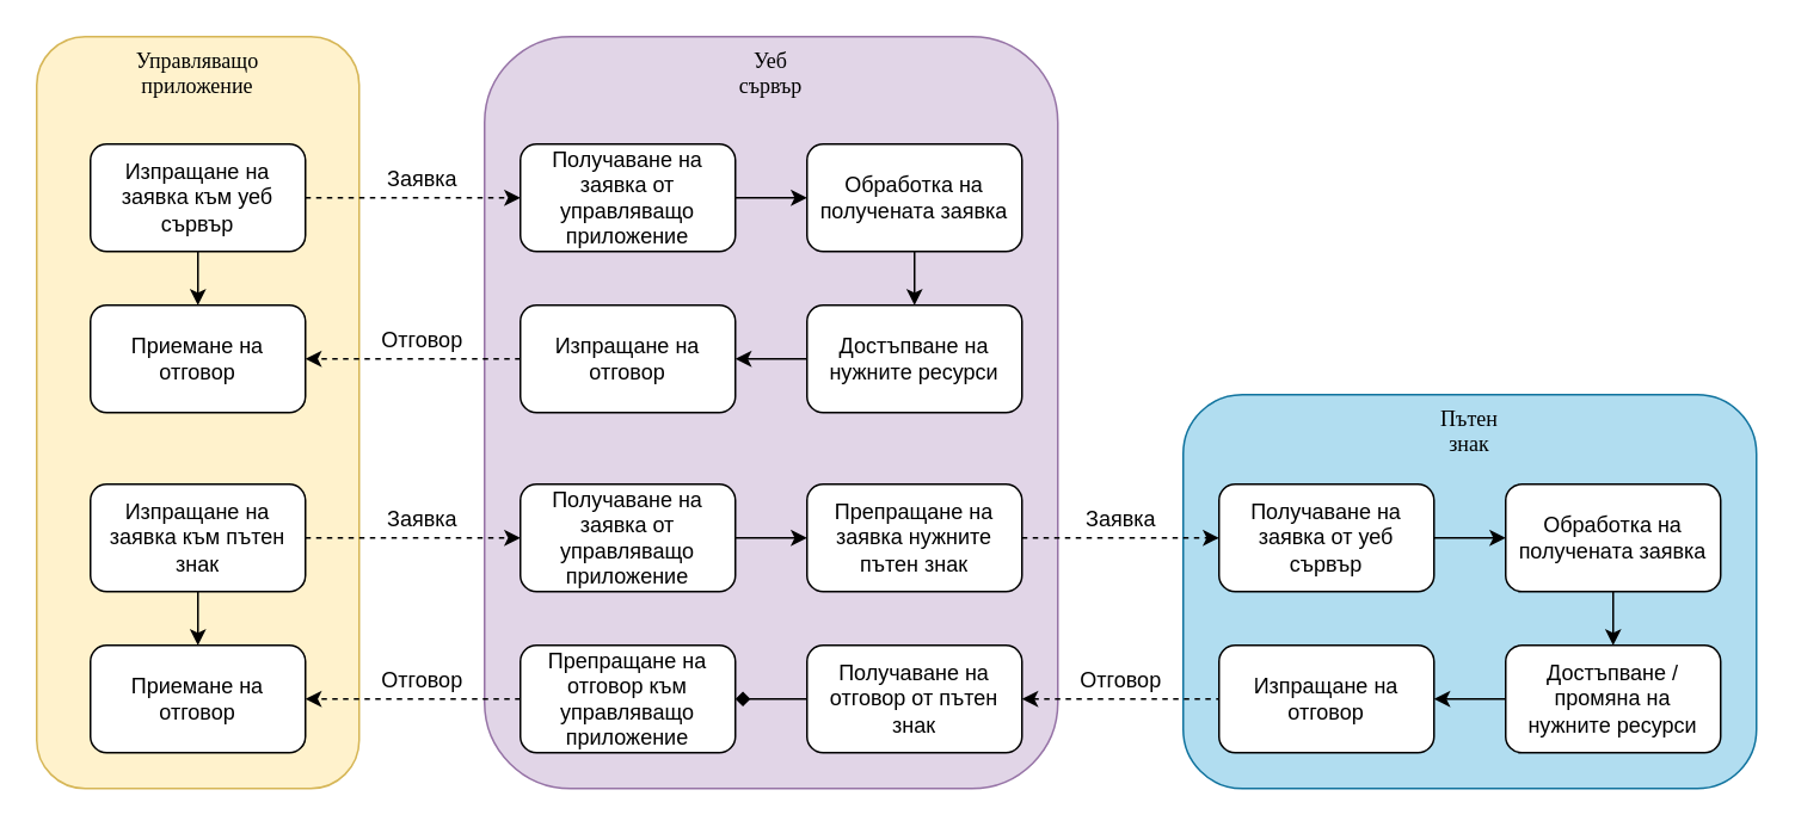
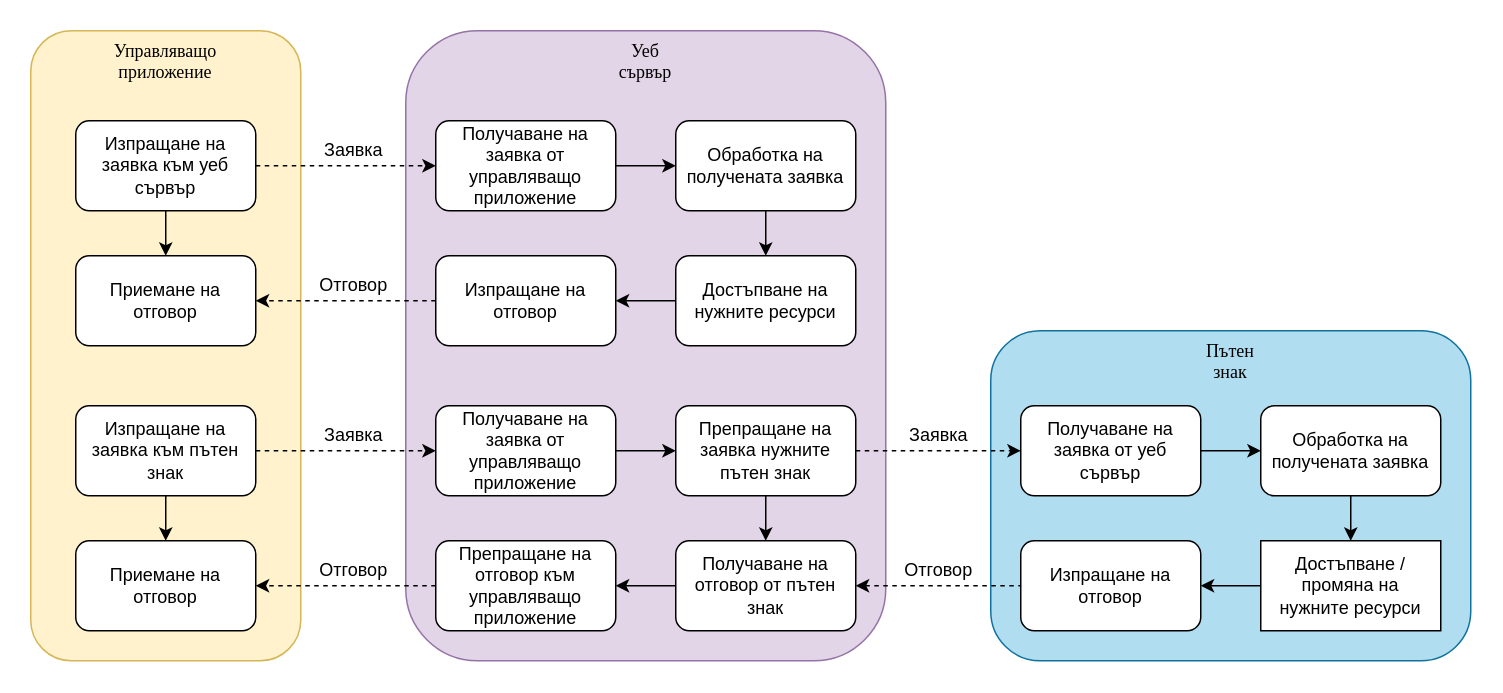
+ <mxCell id="27" style="edgeStyle=orthogonalEdgeStyle;rounded=0;orthogonalLoop=1;jettySize=auto;html=1;entryX=0.5;entryY=0;entryDx=0;entryDy=0;" edge="1" parent="1" source="29" target="32"><mxGeometry relative="1" as="geometry" /></mxCell>
- <mxCell id="30" style="edgeStyle=orthogonalEdgeStyle;rounded=0;orthogonalLoop=1;jettySize=auto;html=1;entryX=1;entryY=0.5;entryDx=0;entryDy=0;endArrow=diamond;" edge="1" parent="1" source="32" target="23"><mxGeometry relative="1" as="geometry" /></mxCell>
+ <mxCell id="30" style="edgeStyle=orthogonalEdgeStyle;rounded=0;orthogonalLoop=1;jettySize=auto;html=1;entryX=1;entryY=0.5;entryDx=0;entryDy=0;" edge="1" parent="1" source="32" target="23"><mxGeometry relative="1" as="geometry" /></mxCell>
- <mxCell id="41" value="Достъпване / промяна на&lt;br&gt;нужните ресурси" style="rounded=1;whiteSpace=wrap;html=1;" vertex="1" parent="1"><mxGeometry x="840" y="360" width="120" height="60" as="geometry" /></mxCell>
+ <mxCell id="41" value="Достъпване / промяна на&lt;br&gt;нужните ресурси" style="whiteSpace=wrap;html=1;rounded=0;" vertex="1" parent="1"><mxGeometry x="840" y="360" width="120" height="60" as="geometry" /></mxCell>
